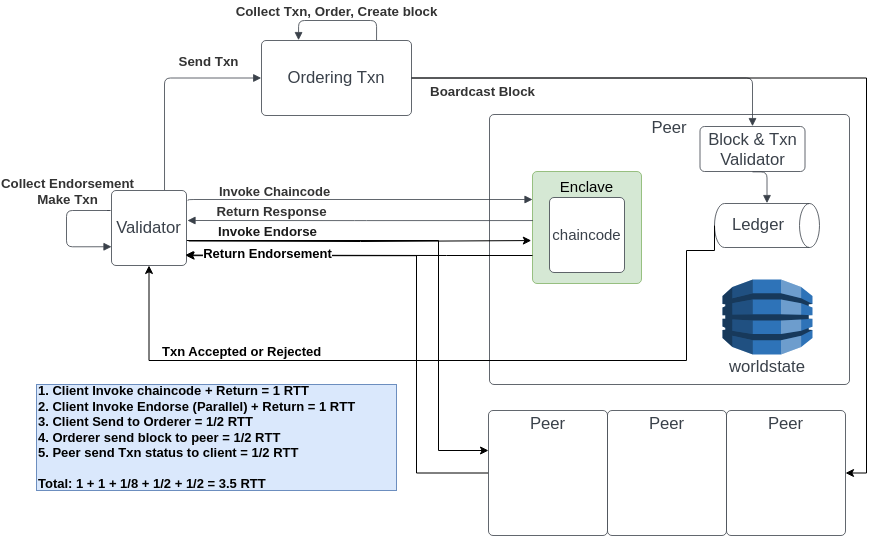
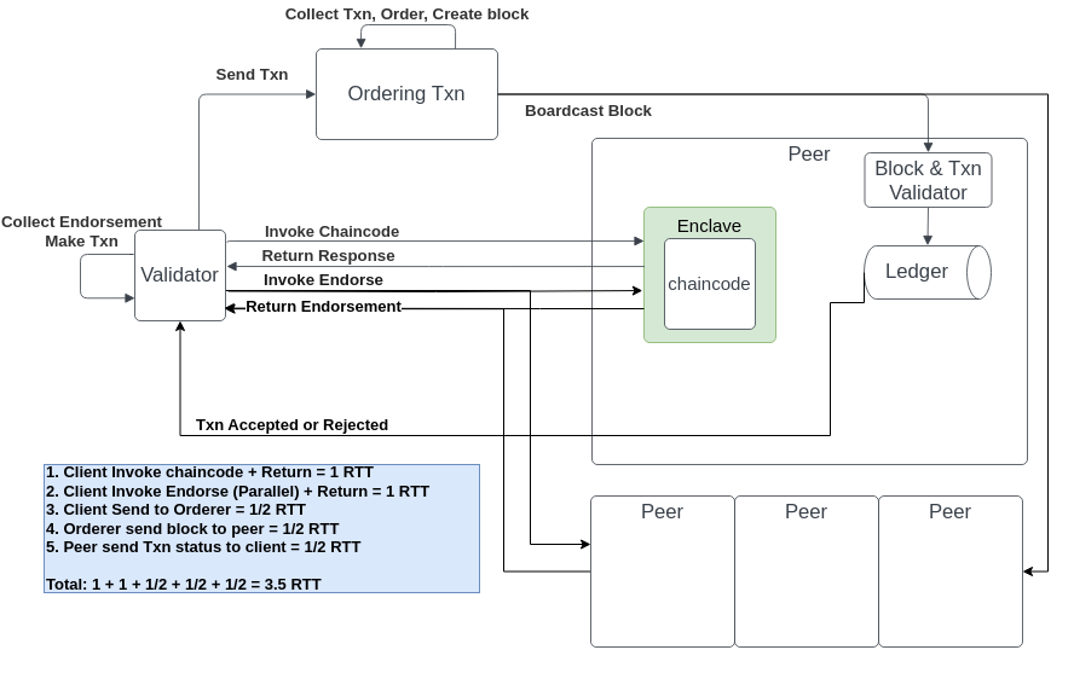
- <mxCell id="7" value="Block &amp;amp; Txn&lt;br&gt;Validator" style="html=1;overflow=block;blockSpacing=1;whiteSpace=wrap;fontSize=16.7;fontColor=#3a414a;spacing=3.8;strokeColor=#3a414a;strokeOpacity=100;rounded=1;absoluteArcSize=1;arcSize=9;strokeWidth=0.8;lucidId=gJdIPFnTu.oT;" parent="3" vertex="1"><mxGeometry x="210.5" y="12" width="105" height="45" as="geometry" /></mxCell>
+ <mxCell id="7" value="Block &amp;amp; Txn&lt;br&gt;Validator" style="html=1;overflow=block;blockSpacing=1;whiteSpace=wrap;fontSize=16.7;fontColor=#3a414a;spacing=3.8;strokeColor=#3a414a;strokeOpacity=100;rounded=1;absoluteArcSize=1;arcSize=9;strokeWidth=0.8;lucidId=gJdIPFnTu.oT;" parent="3" vertex="1"><mxGeometry x="225.5" y="12" width="105" height="45" as="geometry" /></mxCell>
- <mxCell id="6" value="worldstate" style="html=1;overflow=block;blockSpacing=1;whiteSpace=wrap;shape=mxgraph.aws3.dynamo_db;labelPosition=center;verticalLabelPosition=bottom;align=center;verticalAlign=top;pointerEvents=1;fontSize=16.7;fontColor=#3a414a;spacing=3.8;strokeColor=#3a414a;strokeOpacity=100;rounded=1;absoluteArcSize=1;arcSize=9;fillColor=#2e73b8;strokeWidth=0.8;lucidId=gJdIeH.mhM4w;" parent="3" vertex="1"><mxGeometry x="233" y="165" width="90" height="75" as="geometry" /></mxCell>
- <mxCell id="2" value="&lt;b style=&quot;font-size: 13px;&quot;&gt;1. Client Invoke chaincode + Return = 1 RTT&lt;br&gt;2. Client Invoke Endorse (Parallel) + Return = 1 RTT&lt;br&gt;3. Client Send to Orderer = 1/2 RTT&lt;br&gt;4. Orderer send block to peer = 1/2 RTT&lt;br&gt;5. Peer send Txn status to client = 1/2 RTT&lt;br&gt;&lt;br&gt;Total: 1 + 1 + 1/8 + 1/2 + 1/2 = 3.5 RTT&lt;br&gt;&lt;/b&gt;" style="rounded=0;whiteSpace=wrap;html=1;fillColor=#dae8fc;strokeColor=#6c8ebf;align=left;" vertex="1" parent="1"><mxGeometry y="384" width="360" height="106" as="geometry" x="20" /></mxCell>
+ <mxCell id="2" value="&lt;b style=&quot;font-size: 13px;&quot;&gt;1. Client Invoke chaincode + Return = 1 RTT&lt;br&gt;2. Client Invoke Endorse (Parallel) + Return = 1 RTT&lt;br&gt;3. Client Send to Orderer = 1/2 RTT&lt;br&gt;4. Orderer send block to peer = 1/2 RTT&lt;br&gt;5. Peer send Txn status to client = 1/2 RTT&lt;br&gt;&lt;br&gt;Total: 1 + 1 + 1/2 + 1/2 + 1/2 = 3.5 RTT&lt;br&gt;&lt;/b&gt;" style="rounded=0;whiteSpace=wrap;html=1;fillColor=#dae8fc;strokeColor=#6c8ebf;align=left;" vertex="1" parent="1"><mxGeometry y="384" width="360" height="106" as="geometry" x="20" /></mxCell>
